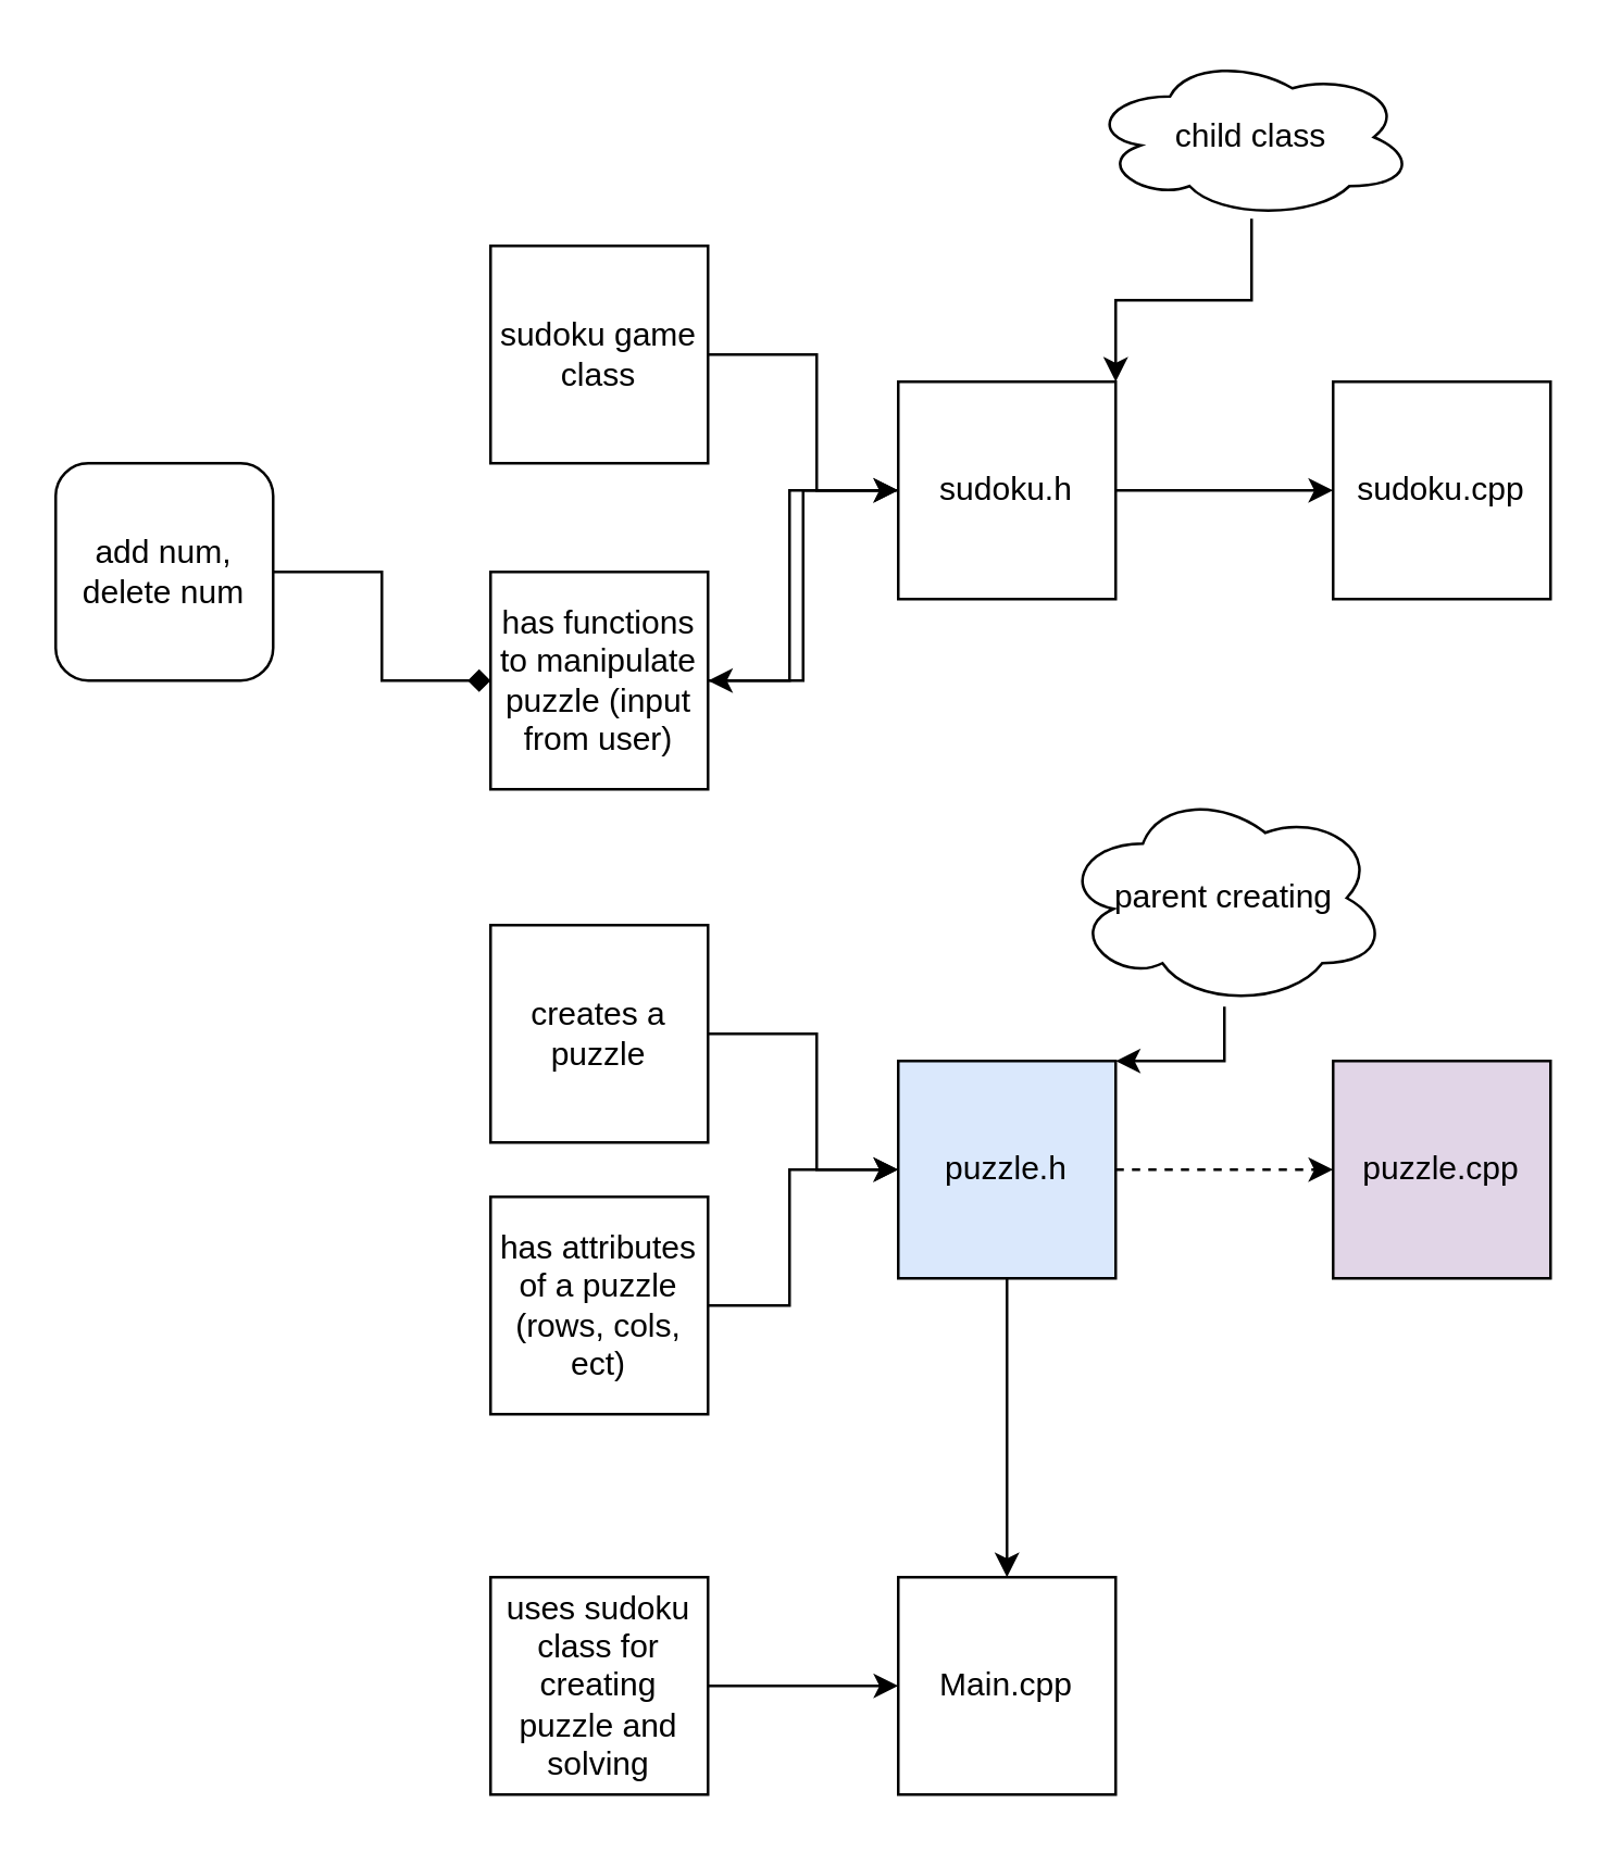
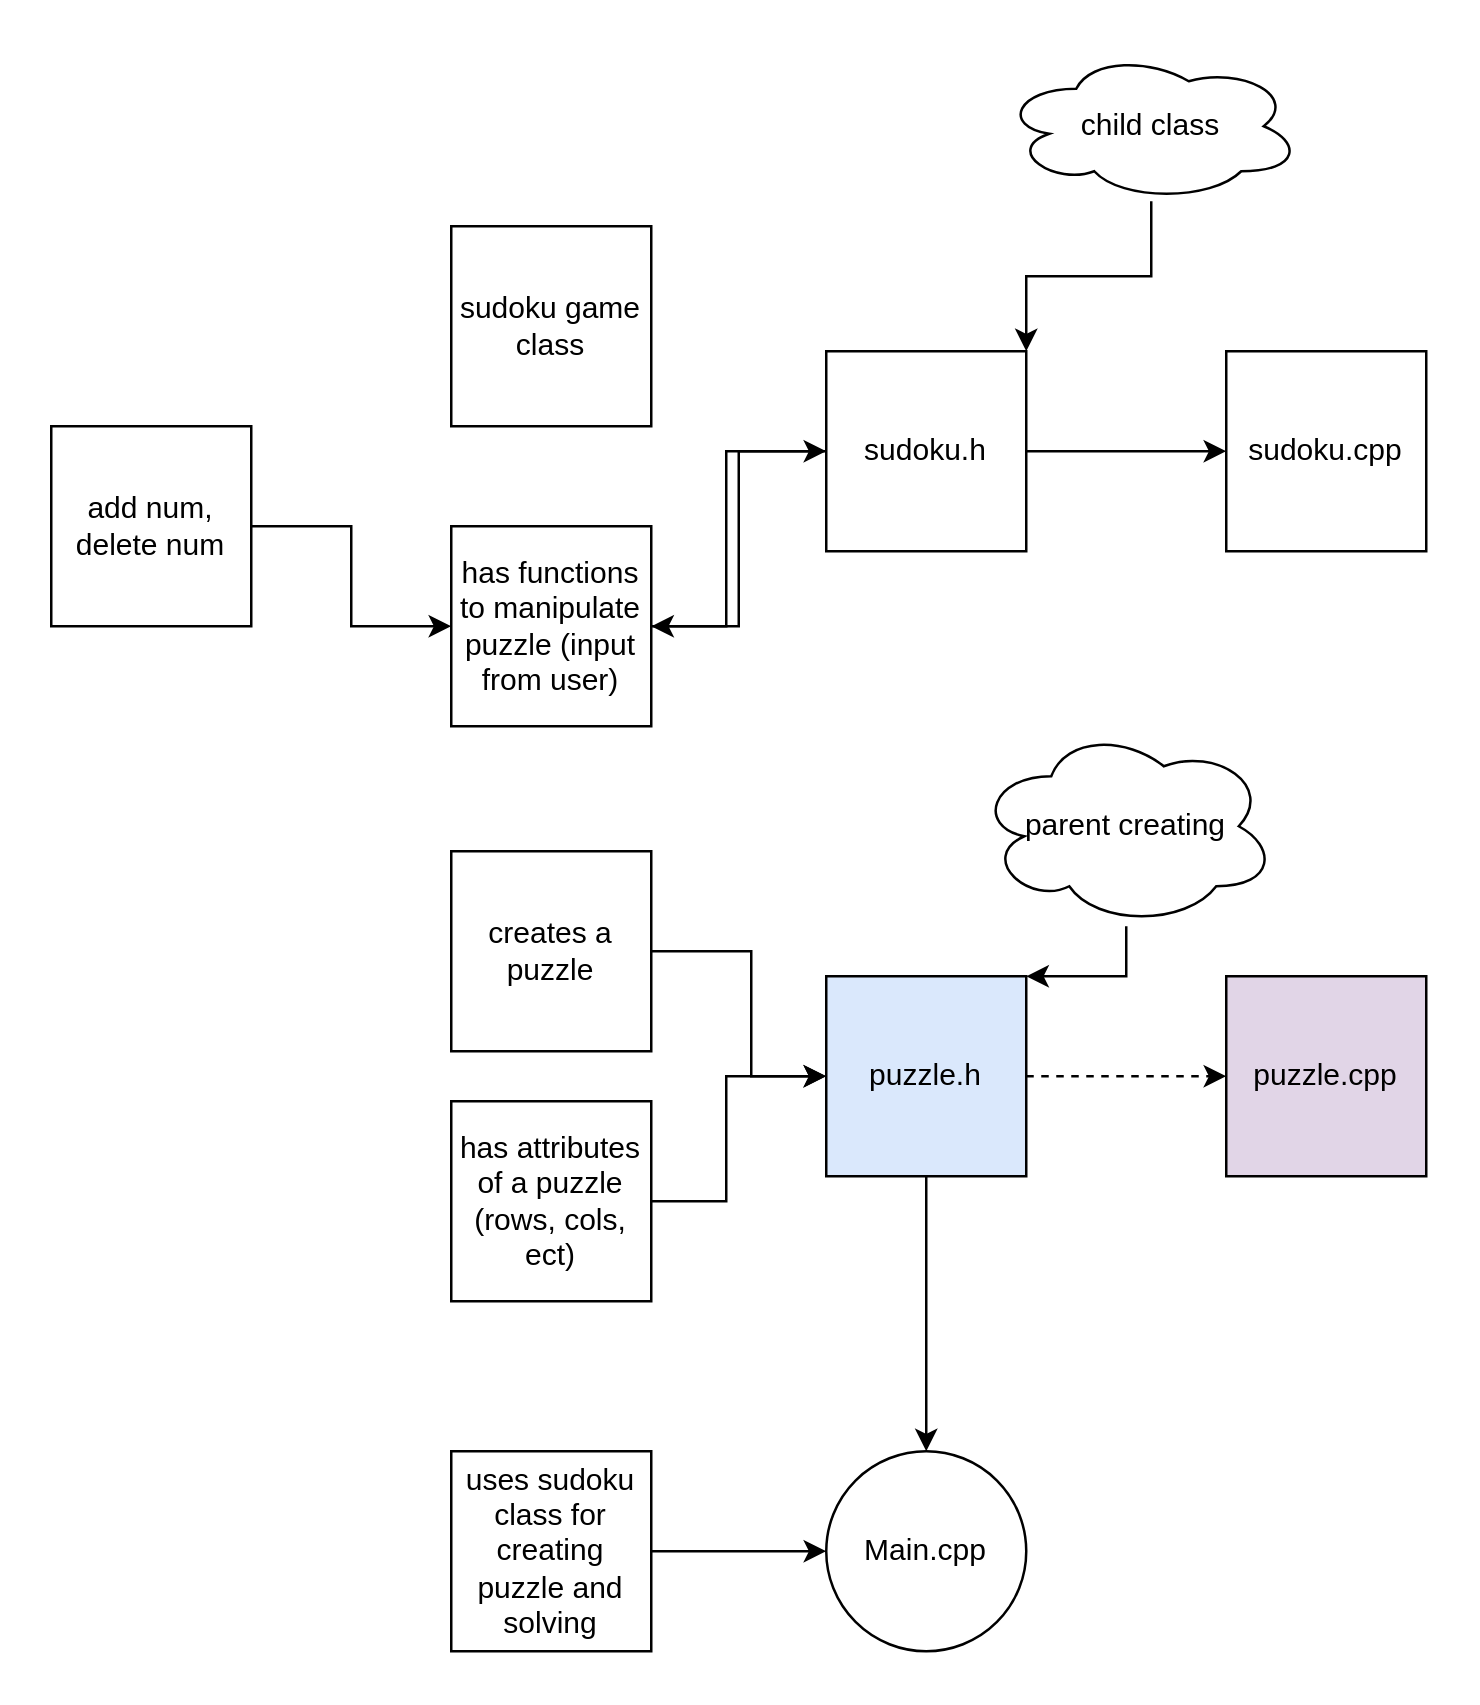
- <mxCell id="17" style="edgeStyle=orthogonalEdgeStyle;rounded=0;orthogonalLoop=1;jettySize=auto;html=1;entryX=0;entryY=0.5;entryDx=0;entryDy=0;" parent="1" source="18" target="8" edge="1"><mxGeometry relative="1" as="geometry"><Array as="points"><mxPoint x="300" y="130" /><mxPoint x="300" y="180" /></Array></mxGeometry></mxCell>
- <mxCell id="22" value="add num, delete num" style="whiteSpace=wrap;html=1;aspect=fixed;rounded=1;" parent="1" vertex="1"><mxGeometry y="170" width="80" height="80" as="geometry" x="20" /></mxCell>
+ <mxCell id="22" value="add num, delete num" style="whiteSpace=wrap;html=1;aspect=fixed;" parent="1" vertex="1"><mxGeometry y="170" width="80" height="80" as="geometry" x="20" /></mxCell>
- <mxCell id="21" style="edgeStyle=orthogonalEdgeStyle;rounded=0;orthogonalLoop=1;jettySize=auto;html=1;entryX=0;entryY=0.5;entryDx=0;entryDy=0;endArrow=diamond;" parent="1" source="22" target="20" edge="1"><mxGeometry relative="1" as="geometry" /></mxCell>
+ <mxCell id="21" style="edgeStyle=orthogonalEdgeStyle;rounded=0;orthogonalLoop=1;jettySize=auto;html=1;entryX=0;entryY=0.5;entryDx=0;entryDy=0;" parent="1" source="22" target="20" edge="1"><mxGeometry relative="1" as="geometry" /></mxCell>
- <mxCell id="2" value="Main.cpp" style="whiteSpace=wrap;html=1;aspect=fixed;" parent="1" vertex="1"><mxGeometry x="330" y="580" width="80" height="80" as="geometry" /></mxCell>
+ <mxCell id="2" value="Main.cpp" style="ellipse;whiteSpace=wrap;html=1;aspect=fixed;" parent="1" vertex="1"><mxGeometry x="330" y="580" width="80" height="80" as="geometry" /></mxCell>
